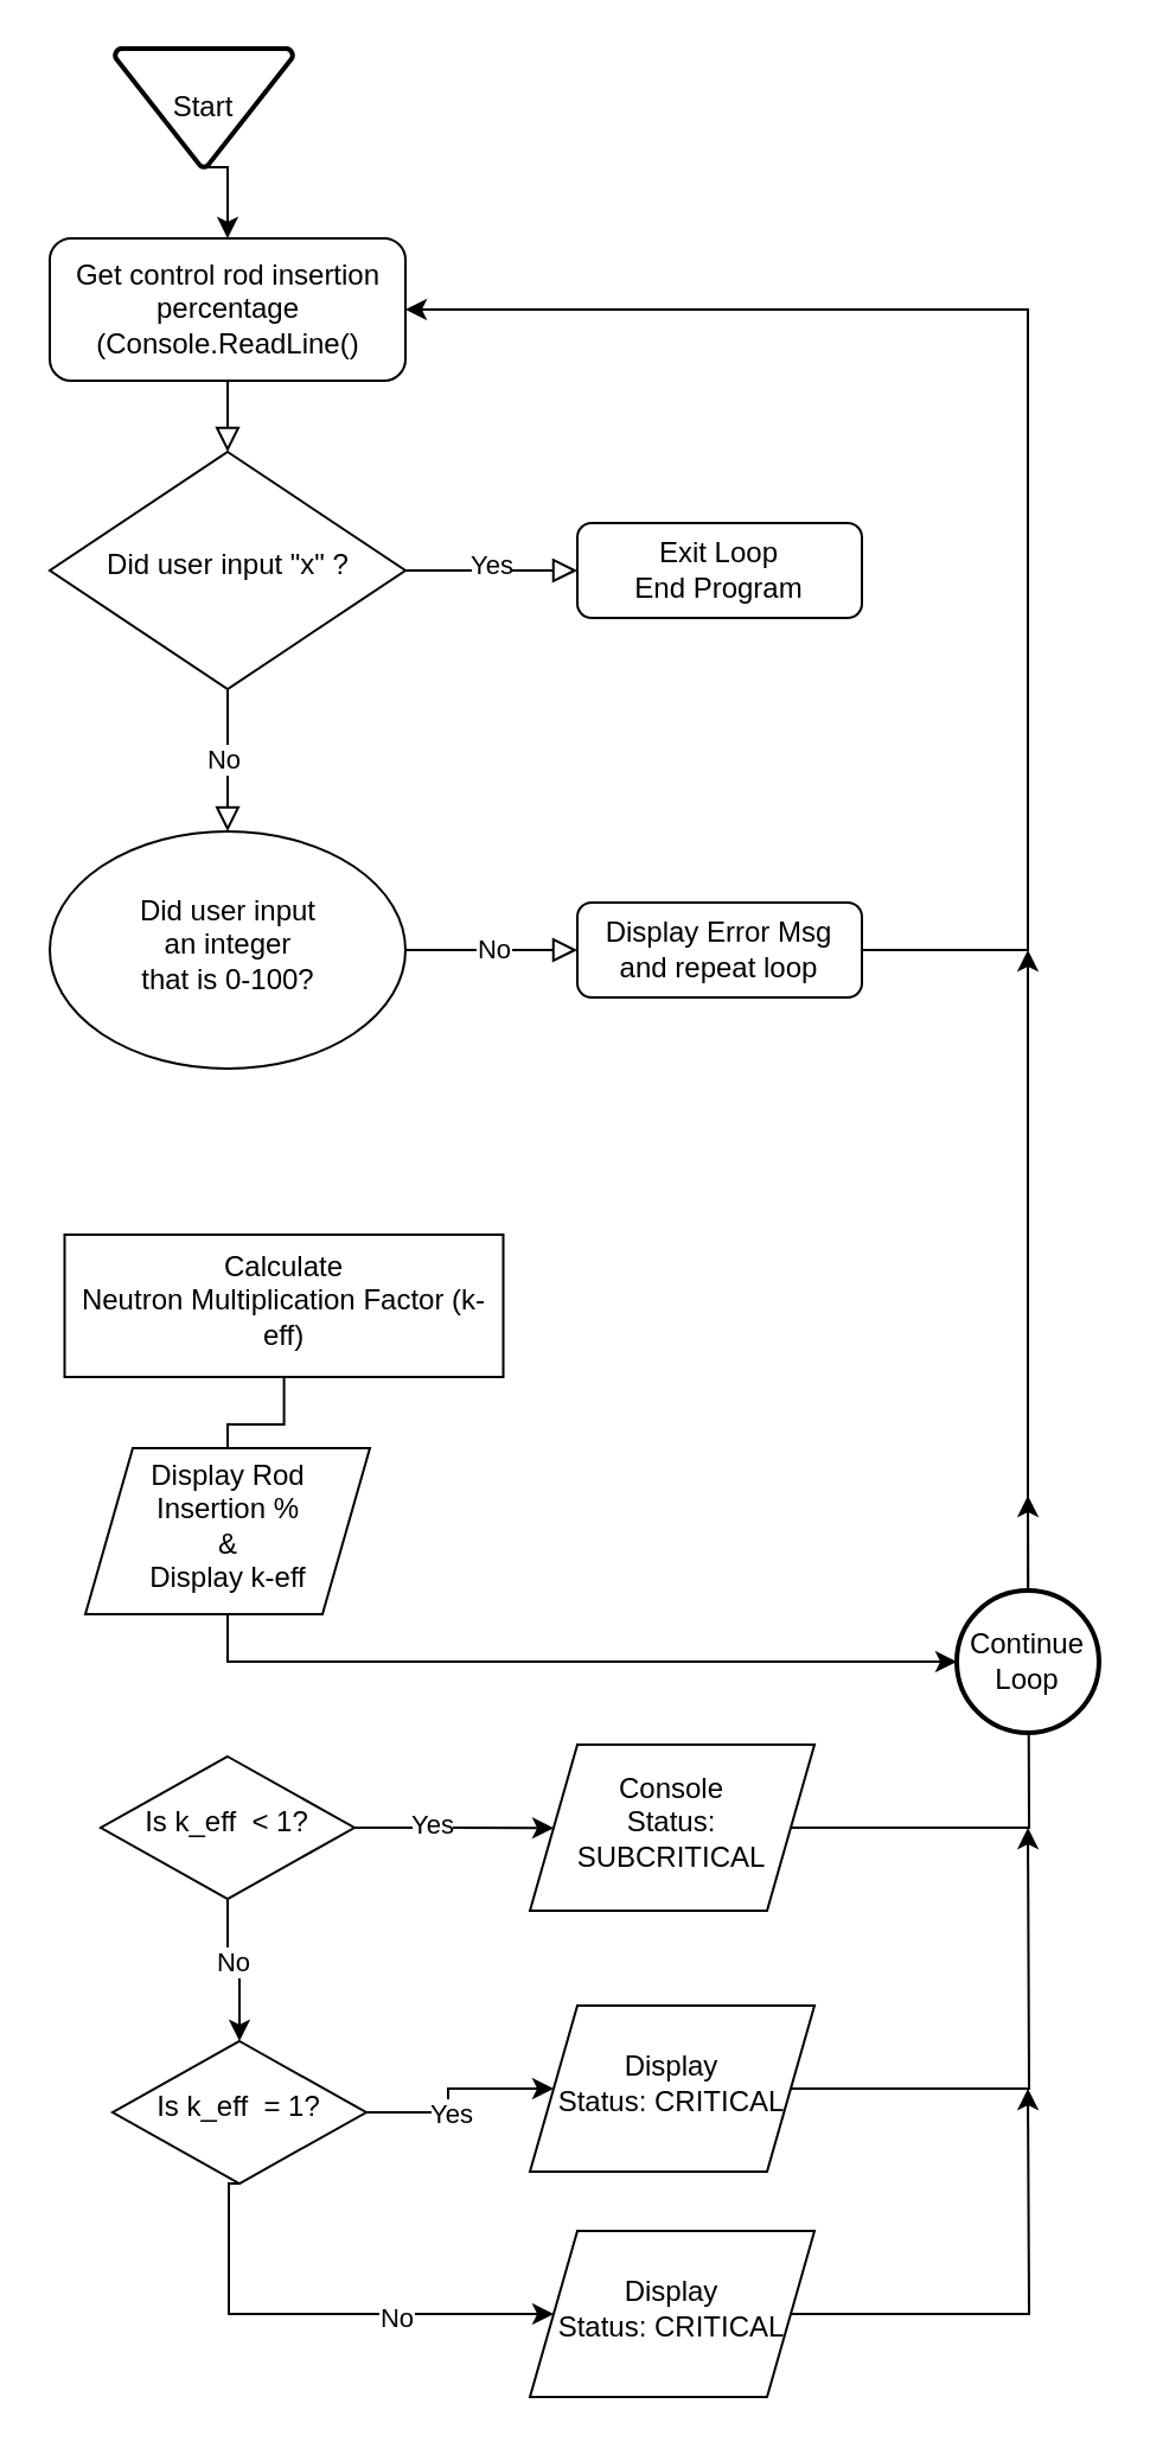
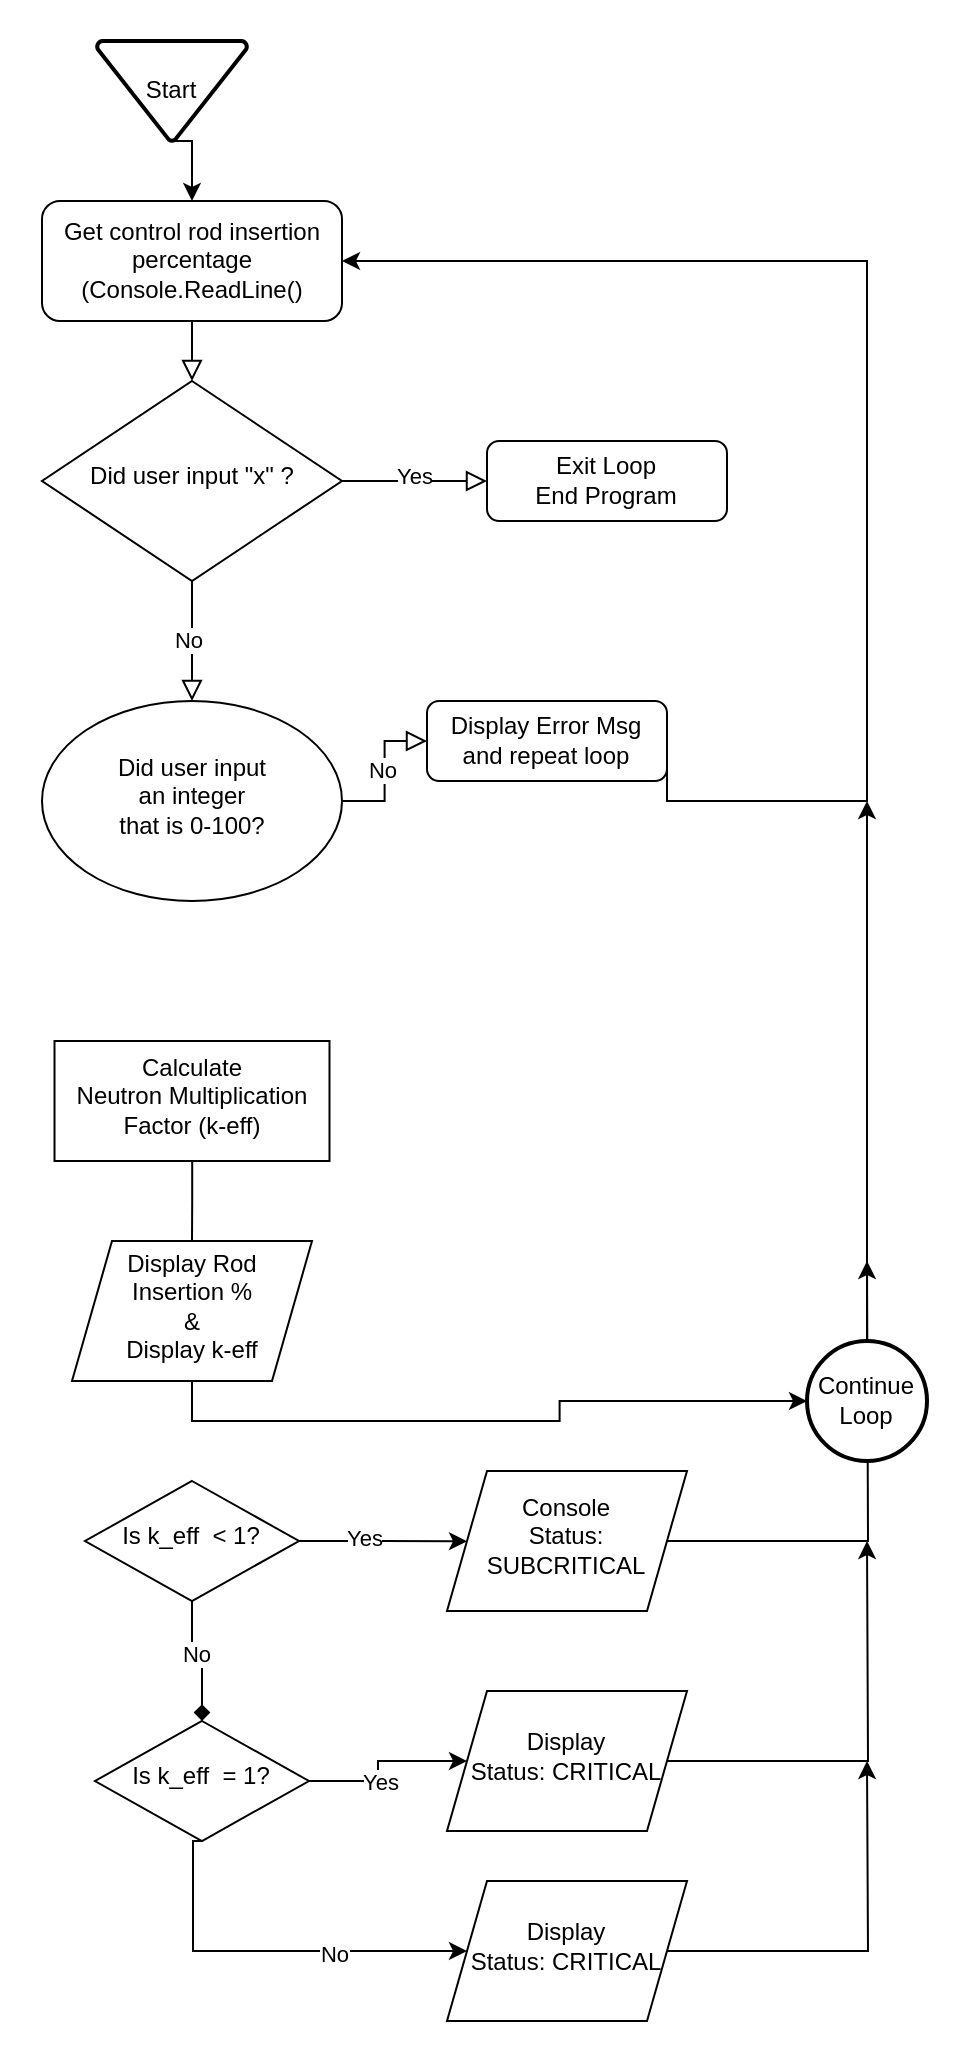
- <mxCell id="14" value="Display Error Msg and repeat loop" style="rounded=1;whiteSpace=wrap;html=1;fontSize=12;glass=0;strokeWidth=1;shadow=0;" parent="1" vertex="1"><mxGeometry x="243" y="380" width="120" height="40" as="geometry" /></mxCell>
+ <mxCell id="14" value="Display Error Msg and repeat loop" style="rounded=1;whiteSpace=wrap;html=1;fontSize=12;glass=0;strokeWidth=1;shadow=0;" parent="1" vertex="1"><mxGeometry x="213" y="350" width="120" height="40" as="geometry" /></mxCell>
- <mxCell id="18" value="&lt;div&gt;Calculate&lt;/div&gt;&lt;div&gt;Neutron Multiplication Factor (k-eff)&lt;/div&gt;" style="whiteSpace=wrap;html=1;shadow=0;strokeWidth=1;spacing=6;spacingTop=-4;" vertex="1" parent="1"><mxGeometry x="26.75" y="520" width="185" height="60" as="geometry" /></mxCell>
+ <mxCell id="18" value="&lt;div&gt;Calculate&lt;/div&gt;&lt;div&gt;Neutron Multiplication Factor (k-eff)&lt;/div&gt;" style="whiteSpace=wrap;html=1;shadow=0;strokeWidth=1;spacing=6;spacingTop=-4;" vertex="1" parent="1"><mxGeometry x="26.75" y="520" width="137.5" height="60" as="geometry" /></mxCell>
- <mxCell id="20" value="&lt;div&gt;Display Rod Insertion %&lt;/div&gt;&lt;div&gt;&amp;amp;&lt;/div&gt;&lt;div&gt;Display k-eff&lt;/div&gt;" style="shape=parallelogram;perimeter=parallelogramPerimeter;whiteSpace=wrap;html=1;fixedSize=1;shadow=0;strokeWidth=1;spacing=6;spacingTop=-4;" vertex="1" parent="1"><mxGeometry x="35.5" y="610" width="120" height="70" as="geometry" /></mxCell>
+ <mxCell id="20" value="&lt;div&gt;Display Rod Insertion %&lt;/div&gt;&lt;div&gt;&amp;amp;&lt;/div&gt;&lt;div&gt;Display k-eff&lt;/div&gt;" style="shape=parallelogram;perimeter=parallelogramPerimeter;whiteSpace=wrap;html=1;fixedSize=1;shadow=0;strokeWidth=1;spacing=6;spacingTop=-4;" vertex="1" parent="1"><mxGeometry x="35.5" y="620" width="120" height="70" as="geometry" /></mxCell>
- <mxCell id="28" style="edgeStyle=orthogonalEdgeStyle;rounded=0;orthogonalLoop=1;jettySize=auto;html=1;exitX=0.5;exitY=1;exitDx=0;exitDy=0;entryX=0.5;entryY=0;entryDx=0;entryDy=0;" edge="1" parent="1" source="30" target="25"><mxGeometry relative="1" as="geometry" /></mxCell>
+ <mxCell id="28" style="edgeStyle=orthogonalEdgeStyle;rounded=0;orthogonalLoop=1;jettySize=auto;html=1;exitX=0.5;exitY=1;exitDx=0;exitDy=0;entryX=0.5;entryY=0;entryDx=0;entryDy=0;endArrow=diamond;" edge="1" parent="1" source="30" target="25"><mxGeometry relative="1" as="geometry" /></mxCell>
